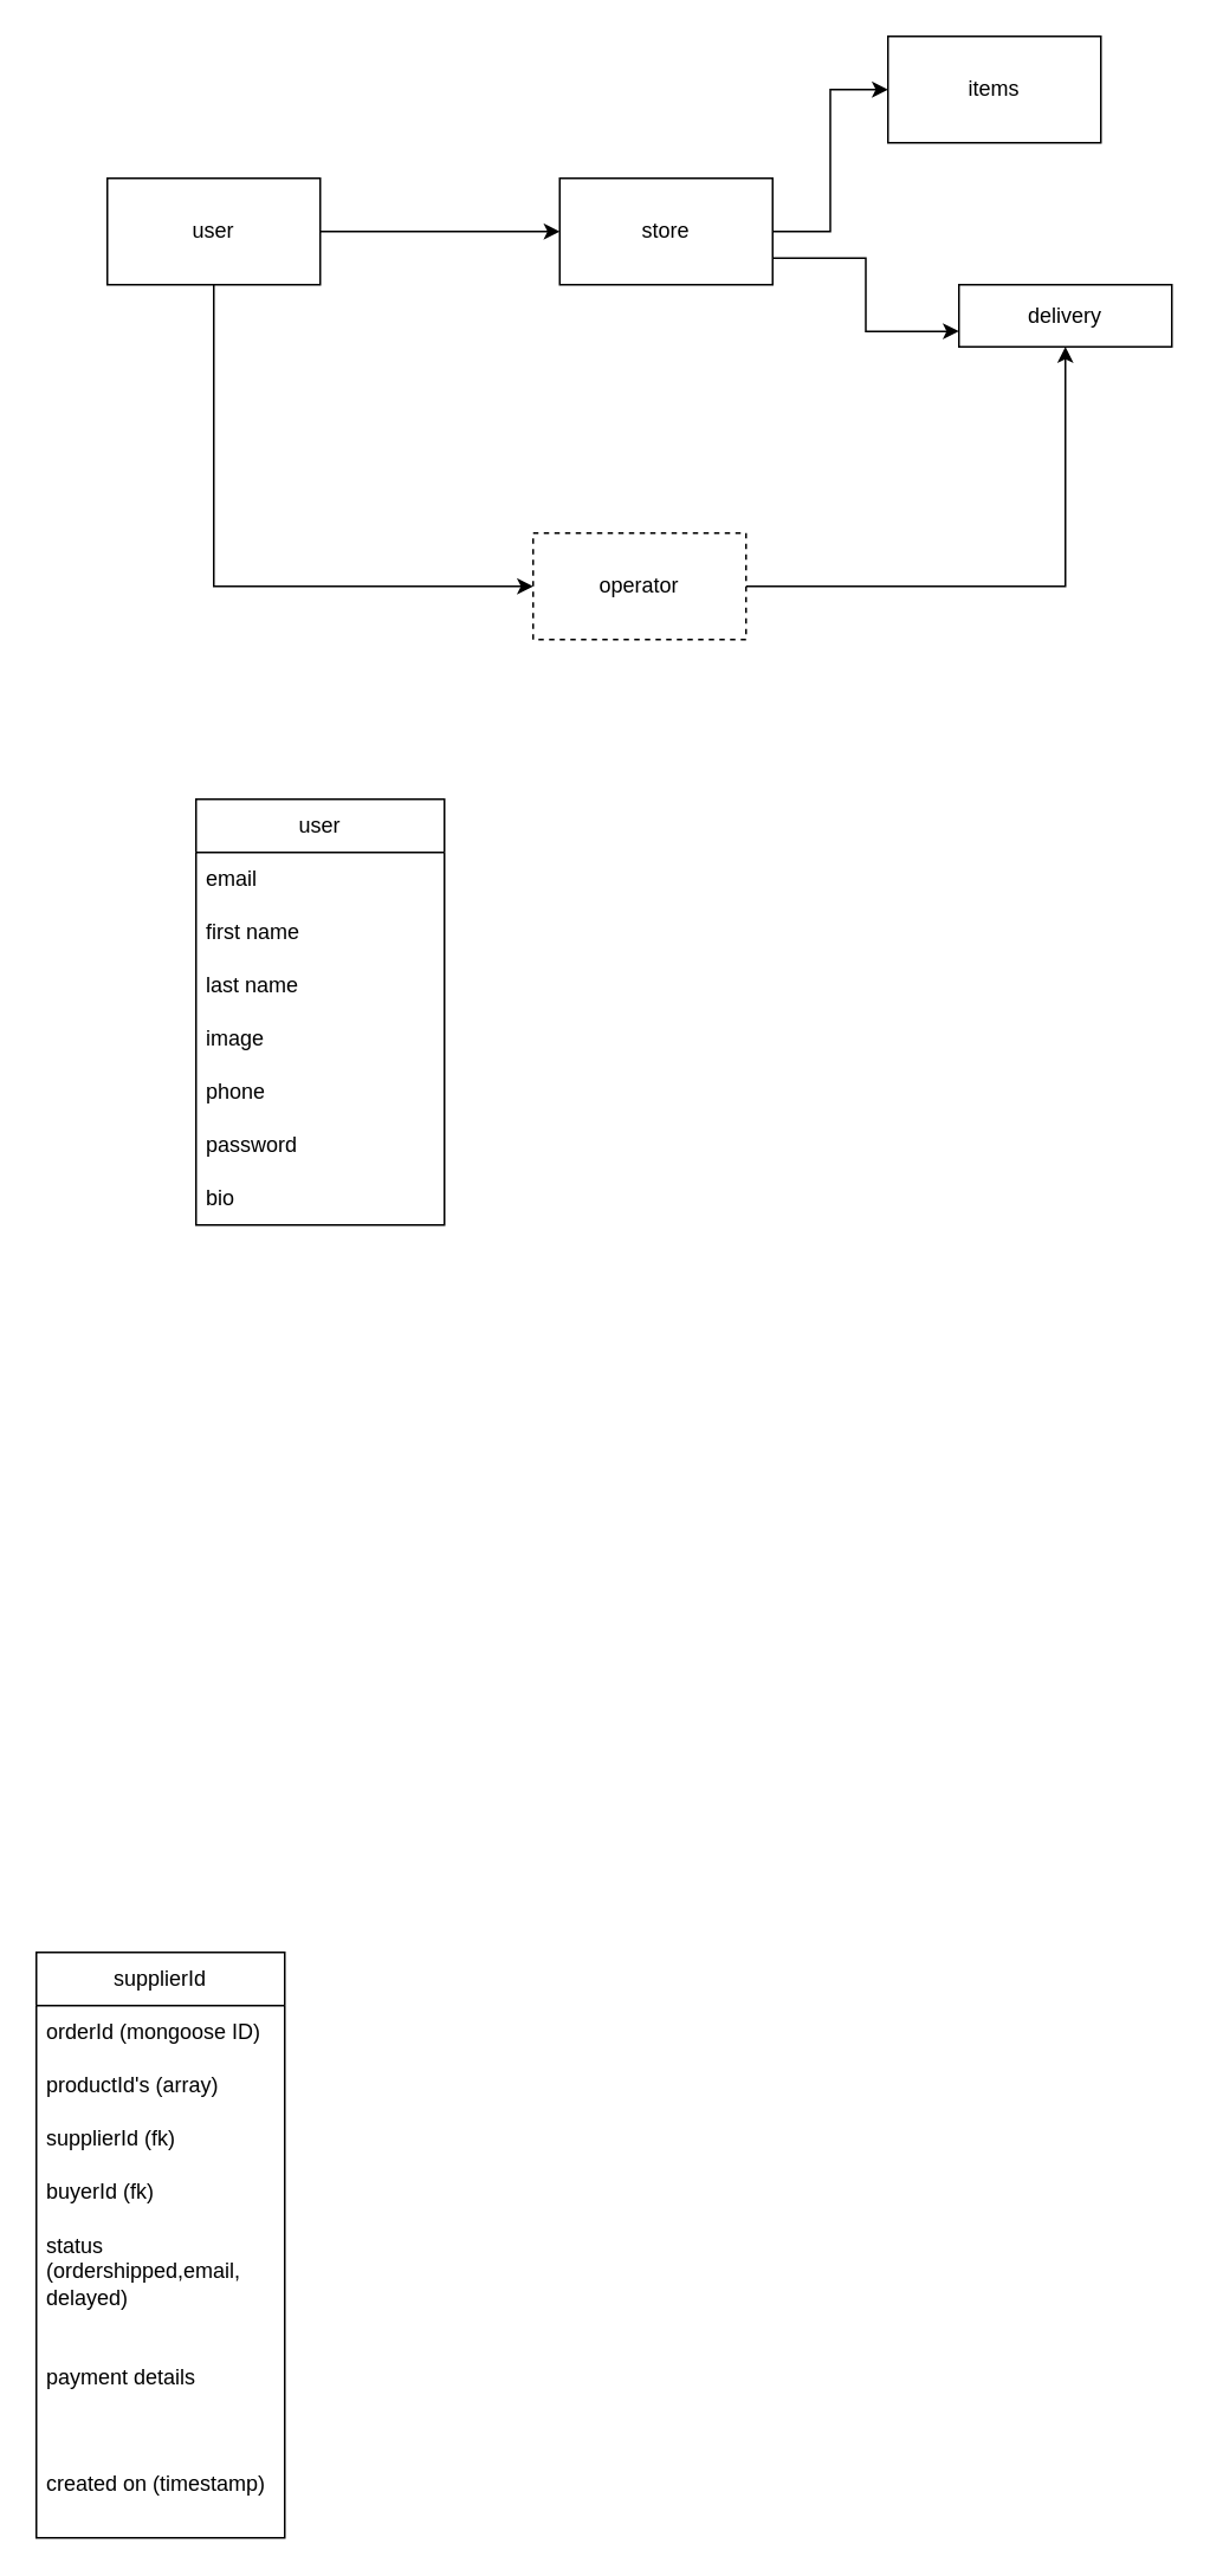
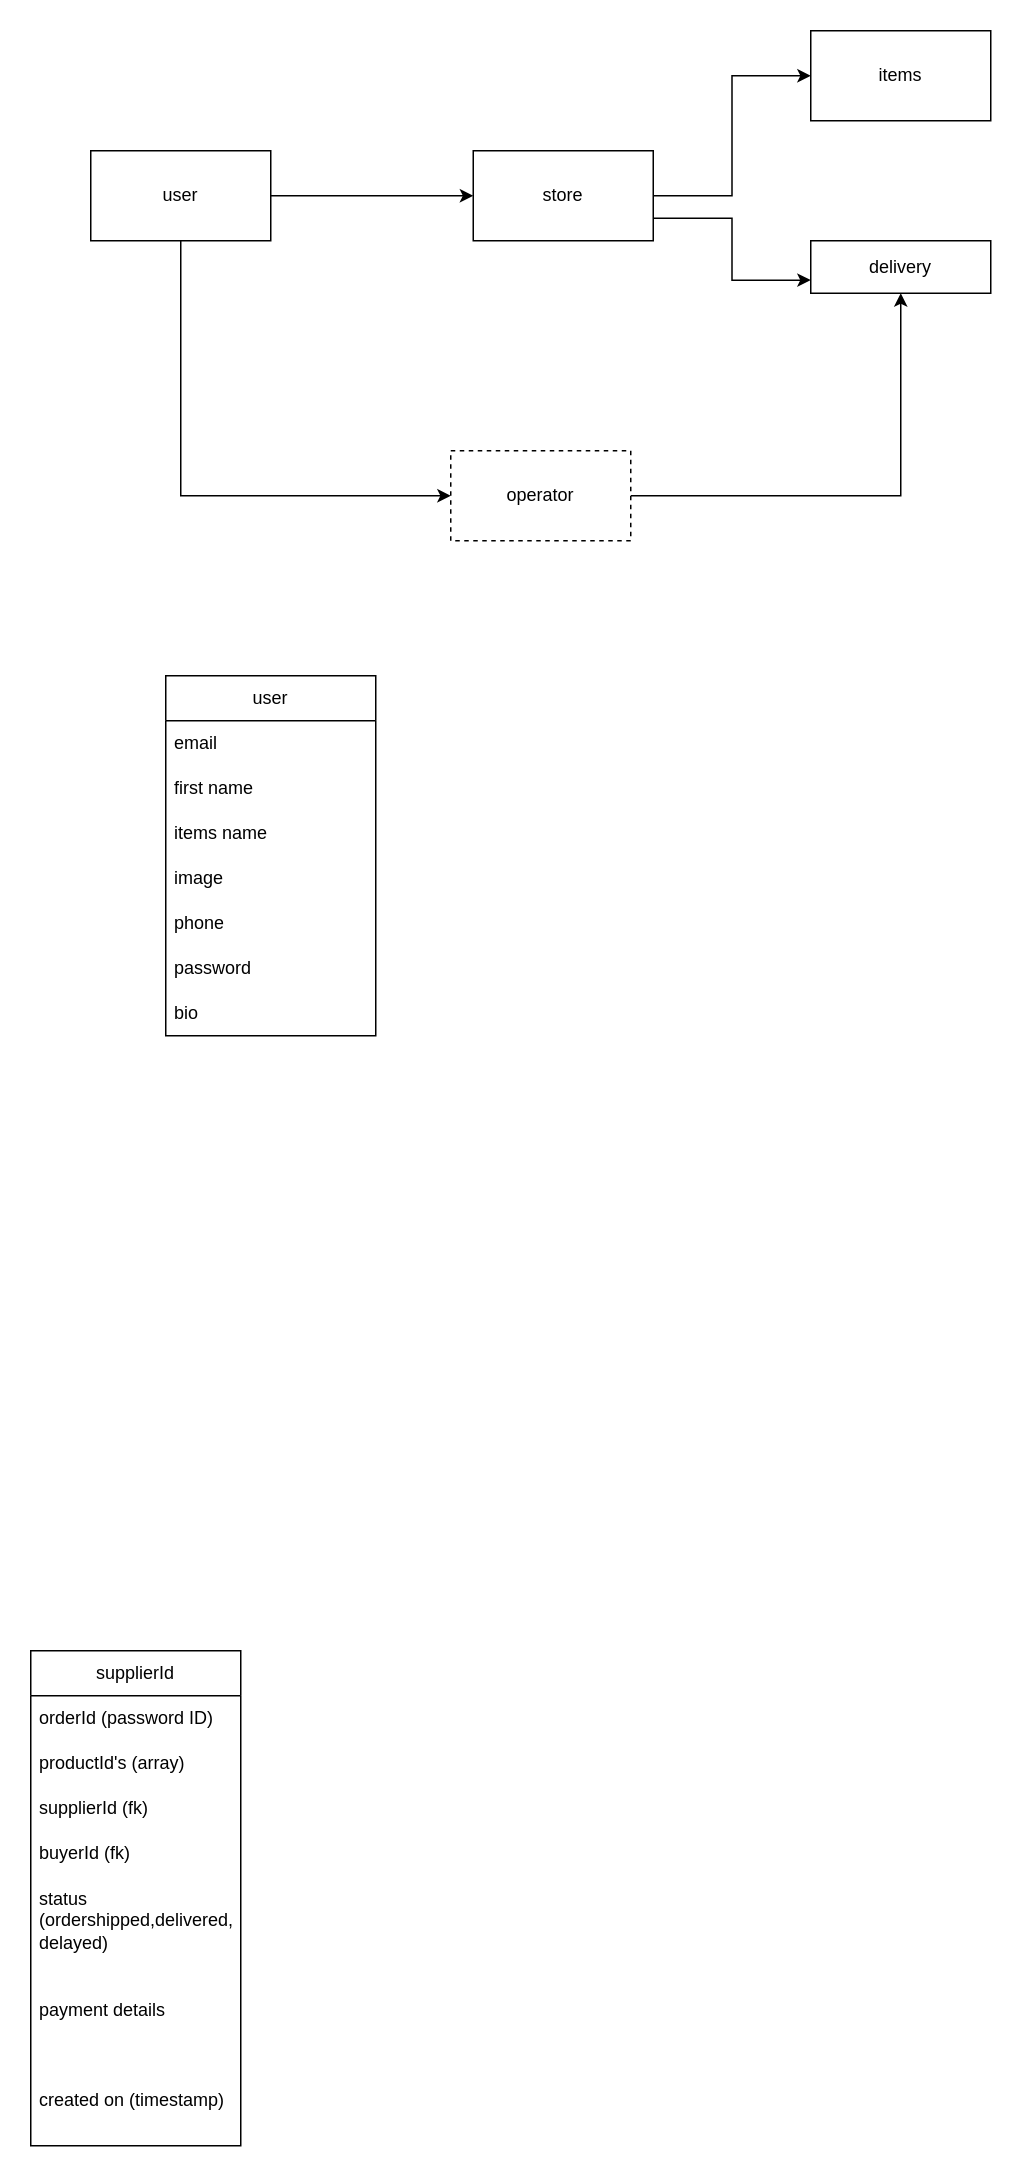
- <mxCell id="8" value="items" style="rounded=0;whiteSpace=wrap;html=1;" parent="1" vertex="1"><mxGeometry x="500" y="20" width="120" height="60" as="geometry" /></mxCell>
+ <mxCell id="8" value="items" style="rounded=0;whiteSpace=wrap;html=1;" parent="1" vertex="1"><mxGeometry x="540" y="20" width="120" height="60" as="geometry" /></mxCell>
- <mxCell id="15" value="last name" style="text;strokeColor=none;fillColor=none;align=left;verticalAlign=middle;spacingLeft=4;spacingRight=4;overflow=hidden;points=[[0,0.5],[1,0.5]];portConstraint=eastwest;rotatable=0;whiteSpace=wrap;html=1;" parent="12" vertex="1"><mxGeometry y="90" width="140" height="30" as="geometry" /></mxCell>
+ <mxCell id="15" value="items name" style="text;strokeColor=none;fillColor=none;align=left;verticalAlign=middle;spacingLeft=4;spacingRight=4;overflow=hidden;points=[[0,0.5],[1,0.5]];portConstraint=eastwest;rotatable=0;whiteSpace=wrap;html=1;" parent="12" vertex="1"><mxGeometry y="90" width="140" height="30" as="geometry" /></mxCell>
- <mxCell id="21" value="orderId (mongoose ID)" style="text;strokeColor=none;fillColor=none;align=left;verticalAlign=middle;spacingLeft=4;spacingRight=4;overflow=hidden;points=[[0,0.5],[1,0.5]];portConstraint=eastwest;rotatable=0;whiteSpace=wrap;html=1;" vertex="1" parent="20"><mxGeometry y="30" width="140" height="30" as="geometry" /></mxCell>
+ <mxCell id="21" value="orderId (password ID)" style="text;strokeColor=none;fillColor=none;align=left;verticalAlign=middle;spacingLeft=4;spacingRight=4;overflow=hidden;points=[[0,0.5],[1,0.5]];portConstraint=eastwest;rotatable=0;whiteSpace=wrap;html=1;" vertex="1" parent="20"><mxGeometry y="30" width="140" height="30" as="geometry" /></mxCell>
- <mxCell id="25" value="status (ordershipped,email, delayed)" style="text;strokeColor=none;fillColor=none;align=left;verticalAlign=middle;spacingLeft=4;spacingRight=4;overflow=hidden;points=[[0,0.5],[1,0.5]];portConstraint=eastwest;rotatable=0;whiteSpace=wrap;html=1;" vertex="1" parent="20"><mxGeometry y="150" width="140" height="60" as="geometry" /></mxCell>
+ <mxCell id="25" value="status (ordershipped,delivered, delayed)" style="text;strokeColor=none;fillColor=none;align=left;verticalAlign=middle;spacingLeft=4;spacingRight=4;overflow=hidden;points=[[0,0.5],[1,0.5]];portConstraint=eastwest;rotatable=0;whiteSpace=wrap;html=1;" vertex="1" parent="20"><mxGeometry y="150" width="140" height="60" as="geometry" /></mxCell>
